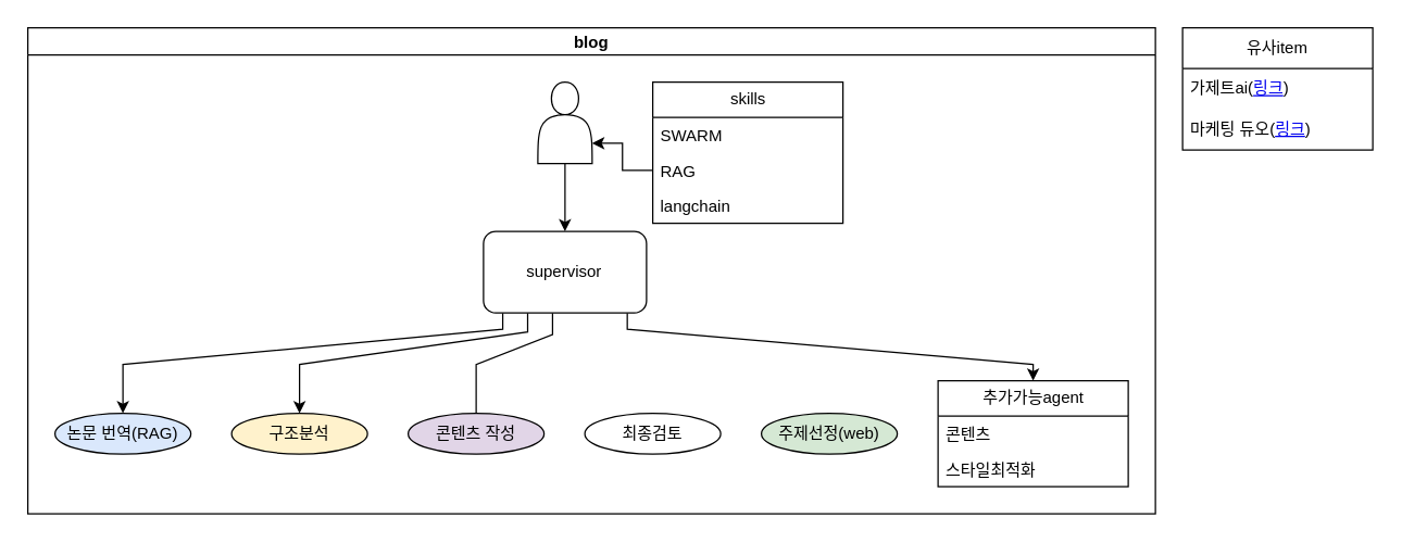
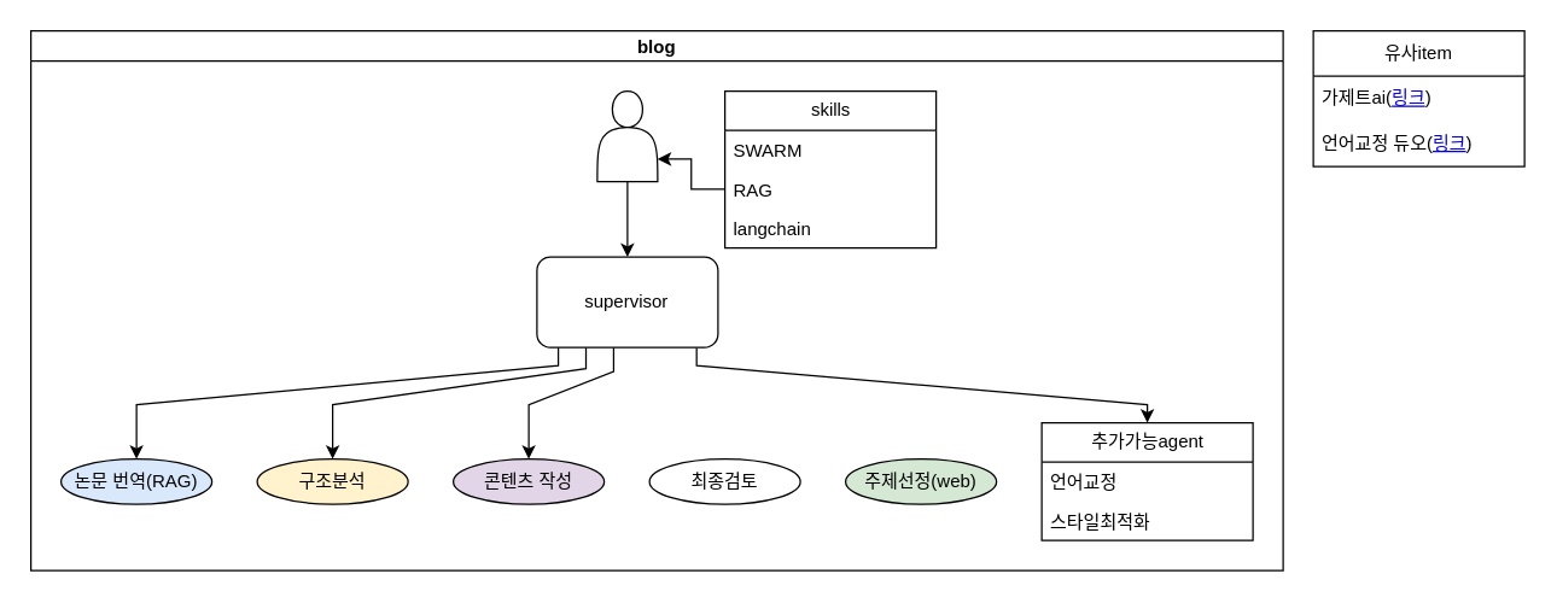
- <mxCell id="20" value="마케팅 듀오(&lt;a href=&quot;https://marketingduo.co.kr/bbs/product.php?id=30&quot;&gt;링크&lt;/a&gt;)" style="text;strokeColor=none;fillColor=none;align=left;verticalAlign=middle;spacingLeft=4;spacingRight=4;overflow=hidden;points=[[0,0.5],[1,0.5]];portConstraint=eastwest;rotatable=0;whiteSpace=wrap;html=1;" vertex="1" parent="18"><mxGeometry y="60" width="140" height="30" as="geometry" /></mxCell>
+ <mxCell id="20" value="언어교정 듀오(&lt;a href=&quot;https://marketingduo.co.kr/bbs/product.php?id=30&quot;&gt;링크&lt;/a&gt;)" style="text;strokeColor=none;fillColor=none;align=left;verticalAlign=middle;spacingLeft=4;spacingRight=4;overflow=hidden;points=[[0,0.5],[1,0.5]];portConstraint=eastwest;rotatable=0;whiteSpace=wrap;html=1;" vertex="1" parent="18"><mxGeometry y="60" width="140" height="30" as="geometry" /></mxCell>
- <mxCell id="12" style="edgeStyle=orthogonalEdgeStyle;rounded=0;orthogonalLoop=1;jettySize=auto;html=1;entryX=0.5;entryY=0;entryDx=0;entryDy=0;noEdgeStyle=1;orthogonal=1;endArrow=none;" edge="1" parent="2" source="14" target="5"><mxGeometry relative="1" as="geometry"><Array as="points"><mxPoint x="386.241" y="226" /><mxPoint x="330" y="248" /></Array></mxGeometry></mxCell>
+ <mxCell id="12" style="edgeStyle=orthogonalEdgeStyle;rounded=0;orthogonalLoop=1;jettySize=auto;html=1;entryX=0.5;entryY=0;entryDx=0;entryDy=0;noEdgeStyle=1;orthogonal=1;" edge="1" parent="2" source="14" target="5"><mxGeometry relative="1" as="geometry"><Array as="points"><mxPoint x="386.241" y="226" /><mxPoint x="330" y="248" /></Array></mxGeometry></mxCell>
- <mxCell id="16" value="콘텐츠" style="text;strokeColor=none;fillColor=none;align=left;verticalAlign=top;spacingLeft=4;spacingRight=4;overflow=hidden;rotatable=0;points=[[0,0.5],[1,0.5]];portConstraint=eastwest;whiteSpace=wrap;html=1;" vertex="1" parent="15"><mxGeometry y="26" width="140" height="26" as="geometry" /></mxCell>
+ <mxCell id="16" value="언어교정" style="text;strokeColor=none;fillColor=none;align=left;verticalAlign=top;spacingLeft=4;spacingRight=4;overflow=hidden;rotatable=0;points=[[0,0.5],[1,0.5]];portConstraint=eastwest;whiteSpace=wrap;html=1;" vertex="1" parent="15"><mxGeometry y="26" width="140" height="26" as="geometry" /></mxCell>
